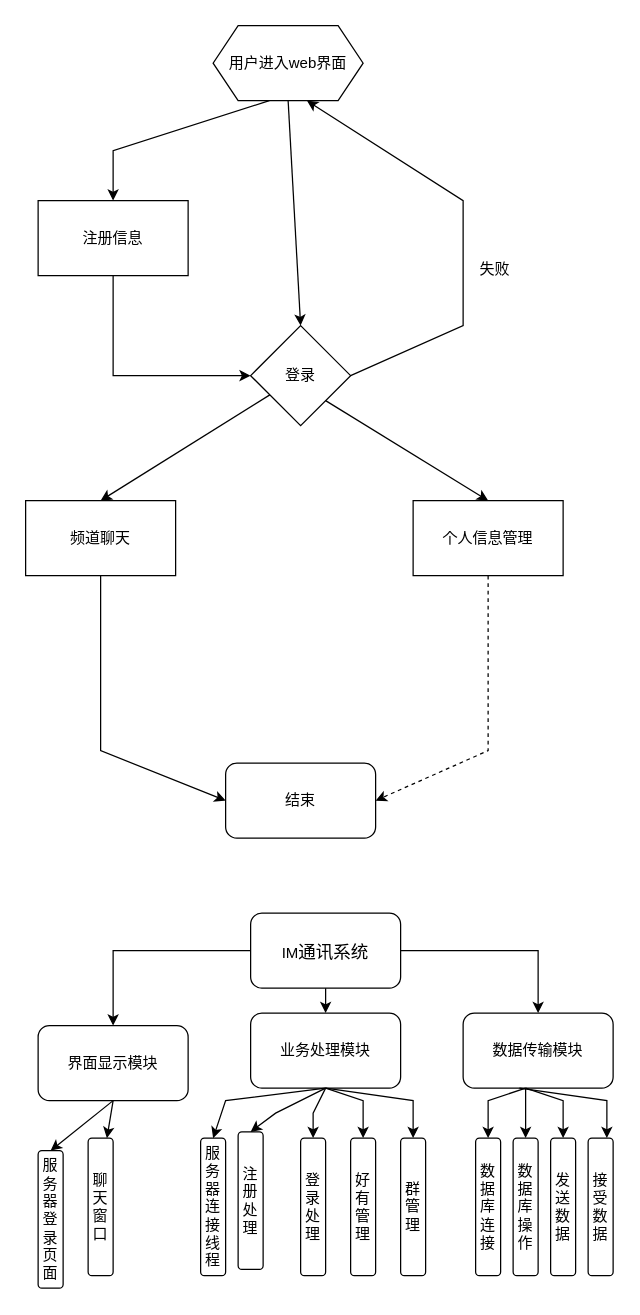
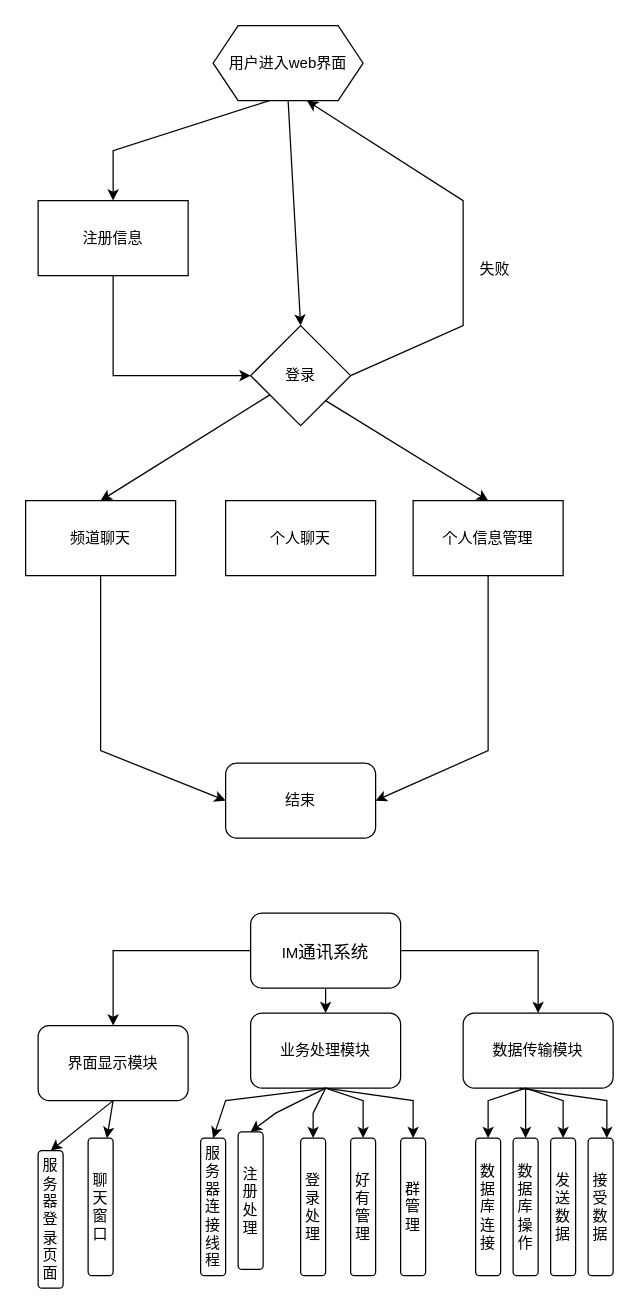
+ <mxCell id="12" value="个人聊天" style="whiteSpace=wrap;html=1;" parent="1" vertex="1"><mxGeometry x="180" y="400" width="120" height="60" as="geometry" /></mxCell>
- <mxCell id="17" value="" style="endArrow=classic;html=1;rounded=0;exitX=0.5;exitY=1;exitDx=0;exitDy=0;entryX=1;entryY=0.5;entryDx=0;entryDy=0;dashed=1;" parent="1" source="13" target="15" edge="1"><mxGeometry width="50" height="50" relative="1" as="geometry"><mxPoint x="260" y="440" as="sourcePoint" /><mxPoint x="310" y="390" as="targetPoint" /><Array as="points"><mxPoint x="390" y="600" /></Array></mxGeometry></mxCell>
+ <mxCell id="17" value="" style="endArrow=classic;html=1;rounded=0;exitX=0.5;exitY=1;exitDx=0;exitDy=0;entryX=1;entryY=0.5;entryDx=0;entryDy=0;" parent="1" source="13" target="15" edge="1"><mxGeometry width="50" height="50" relative="1" as="geometry"><mxPoint x="260" y="440" as="sourcePoint" /><mxPoint x="310" y="390" as="targetPoint" /><Array as="points"><mxPoint x="390" y="600" /></Array></mxGeometry></mxCell>
